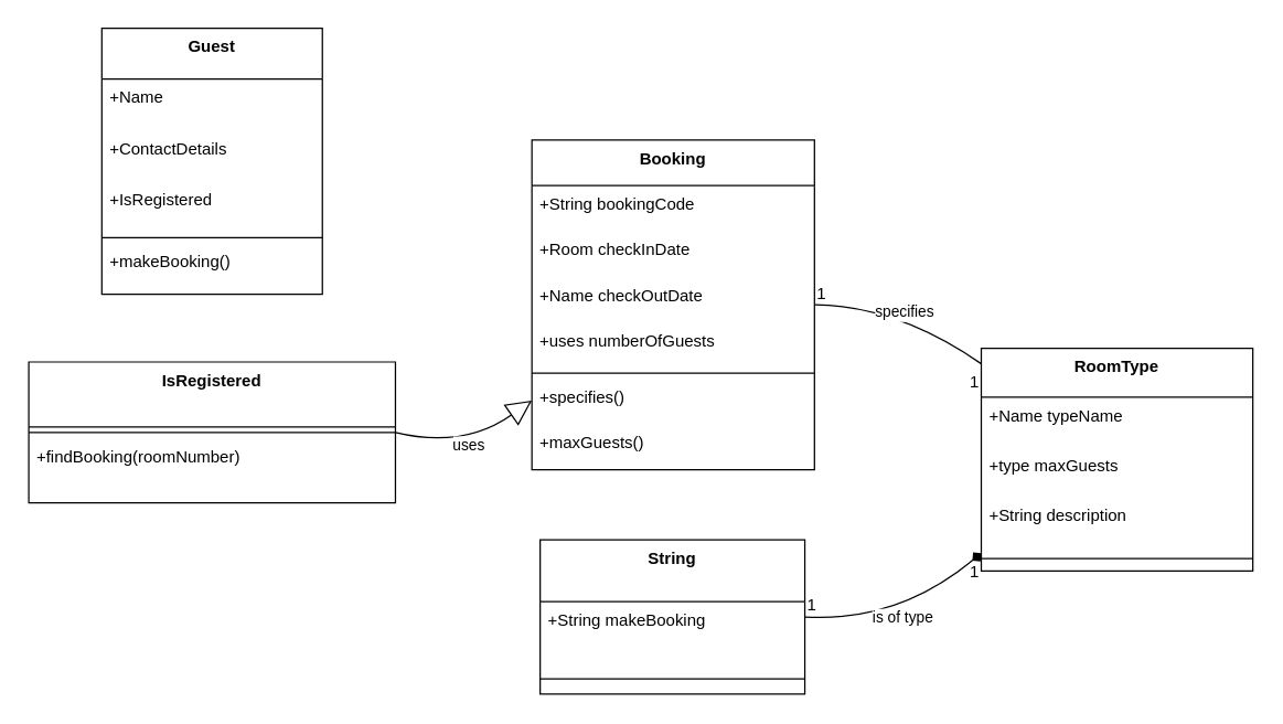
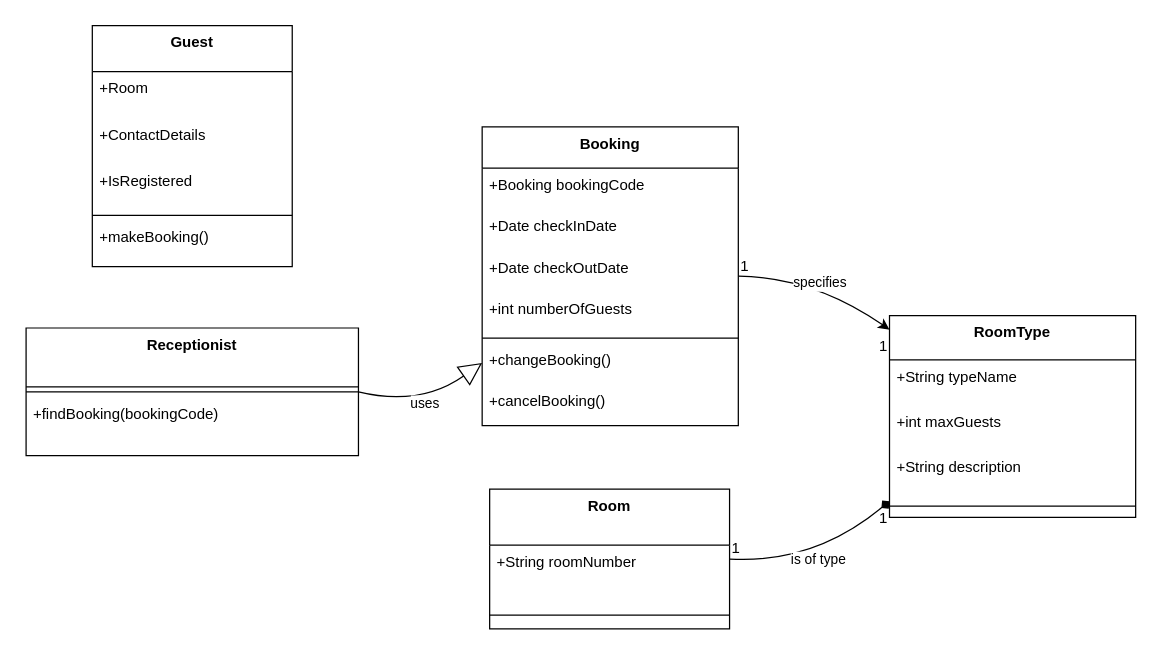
- <mxCell id="3" value="+Name" style="text;strokeColor=none;fillColor=none;align=left;verticalAlign=top;spacingLeft=4;spacingRight=4;overflow=hidden;rotatable=0;points=[[0,0.5],[1,0.5]];portConstraint=eastwest;" vertex="1" parent="2"><mxGeometry y="36.8" width="160" height="37" as="geometry" /></mxCell>
+ <mxCell id="3" value="+Room" style="text;strokeColor=none;fillColor=none;align=left;verticalAlign=top;spacingLeft=4;spacingRight=4;overflow=hidden;rotatable=0;points=[[0,0.5],[1,0.5]];portConstraint=eastwest;" vertex="1" parent="2"><mxGeometry y="36.8" width="160" height="37" as="geometry" /></mxCell>
- <mxCell id="9" value="+String bookingCode" style="text;strokeColor=none;fillColor=none;align=left;verticalAlign=top;spacingLeft=4;spacingRight=4;overflow=hidden;rotatable=0;points=[[0,0.5],[1,0.5]];portConstraint=eastwest;" vertex="1" parent="8"><mxGeometry y="33.143" width="205" height="33" as="geometry" /></mxCell>
+ <mxCell id="9" value="+Booking bookingCode" style="text;strokeColor=none;fillColor=none;align=left;verticalAlign=top;spacingLeft=4;spacingRight=4;overflow=hidden;rotatable=0;points=[[0,0.5],[1,0.5]];portConstraint=eastwest;" vertex="1" parent="8"><mxGeometry y="33.143" width="205" height="33" as="geometry" /></mxCell>
- <mxCell id="10" value="+Room checkInDate" style="text;strokeColor=none;fillColor=none;align=left;verticalAlign=top;spacingLeft=4;spacingRight=4;overflow=hidden;rotatable=0;points=[[0,0.5],[1,0.5]];portConstraint=eastwest;" vertex="1" parent="8"><mxGeometry y="66.143" width="205" height="33" as="geometry" /></mxCell>
+ <mxCell id="10" value="+Date checkInDate" style="text;strokeColor=none;fillColor=none;align=left;verticalAlign=top;spacingLeft=4;spacingRight=4;overflow=hidden;rotatable=0;points=[[0,0.5],[1,0.5]];portConstraint=eastwest;" vertex="1" parent="8"><mxGeometry y="66.143" width="205" height="33" as="geometry" /></mxCell>
- <mxCell id="11" value="+Name checkOutDate" style="text;strokeColor=none;fillColor=none;align=left;verticalAlign=top;spacingLeft=4;spacingRight=4;overflow=hidden;rotatable=0;points=[[0,0.5],[1,0.5]];portConstraint=eastwest;" vertex="1" parent="8"><mxGeometry y="99.143" width="205" height="33" as="geometry" /></mxCell>
+ <mxCell id="11" value="+Date checkOutDate" style="text;strokeColor=none;fillColor=none;align=left;verticalAlign=top;spacingLeft=4;spacingRight=4;overflow=hidden;rotatable=0;points=[[0,0.5],[1,0.5]];portConstraint=eastwest;" vertex="1" parent="8"><mxGeometry y="99.143" width="205" height="33" as="geometry" /></mxCell>
- <mxCell id="12" value="+uses numberOfGuests" style="text;strokeColor=none;fillColor=none;align=left;verticalAlign=top;spacingLeft=4;spacingRight=4;overflow=hidden;rotatable=0;points=[[0,0.5],[1,0.5]];portConstraint=eastwest;" vertex="1" parent="8"><mxGeometry y="132.143" width="205" height="33" as="geometry" /></mxCell>
+ <mxCell id="12" value="+int numberOfGuests" style="text;strokeColor=none;fillColor=none;align=left;verticalAlign=top;spacingLeft=4;spacingRight=4;overflow=hidden;rotatable=0;points=[[0,0.5],[1,0.5]];portConstraint=eastwest;" vertex="1" parent="8"><mxGeometry y="132.143" width="205" height="33" as="geometry" /></mxCell>
- <mxCell id="27" value="specifies" style="curved=1;startArrow=none;endArrow=none;exitX=1;exitY=0.5;entryX=0;entryY=0.07;rounded=0;" edge="1" parent="1" source="8" target="16"><mxGeometry relative="1" as="geometry"><Array as="points"><mxPoint x="650" y="221" /></Array></mxGeometry></mxCell>
+ <mxCell id="27" value="specifies" style="curved=1;startArrow=none;endArrow=classic;exitX=1;exitY=0.5;entryX=0;entryY=0.07;rounded=0;" edge="1" parent="1" source="8" target="16"><mxGeometry relative="1" as="geometry"><Array as="points"><mxPoint x="650" y="221" /></Array></mxGeometry></mxCell>
- <mxCell id="24" value="IsRegistered" style="swimlane;fontStyle=1;align=center;verticalAlign=top;childLayout=stackLayout;horizontal=1;startSize=47.2;horizontalStack=0;resizeParent=1;resizeParentMax=0;resizeLast=0;collapsible=0;marginBottom=0;" vertex="1" parent="1"><mxGeometry x="20" y="262" width="266" height="102.2" as="geometry" /></mxCell>
+ <mxCell id="24" value="Receptionist" style="swimlane;fontStyle=1;align=center;verticalAlign=top;childLayout=stackLayout;horizontal=1;startSize=47.2;horizontalStack=0;resizeParent=1;resizeParentMax=0;resizeLast=0;collapsible=0;marginBottom=0;" vertex="1" parent="1"><mxGeometry x="20" y="262" width="266" height="102.2" as="geometry" /></mxCell>
- <mxCell id="14" value="+specifies()" style="text;strokeColor=none;fillColor=none;align=left;verticalAlign=top;spacingLeft=4;spacingRight=4;overflow=hidden;rotatable=0;points=[[0,0.5],[1,0.5]];portConstraint=eastwest;" vertex="1" parent="8"><mxGeometry y="173.143" width="205" height="33" as="geometry" /></mxCell>
+ <mxCell id="14" value="+changeBooking()" style="text;strokeColor=none;fillColor=none;align=left;verticalAlign=top;spacingLeft=4;spacingRight=4;overflow=hidden;rotatable=0;points=[[0,0.5],[1,0.5]];portConstraint=eastwest;" vertex="1" parent="8"><mxGeometry y="173.143" width="205" height="33" as="geometry" /></mxCell>
- <mxCell id="17" value="+Name typeName" style="text;strokeColor=none;fillColor=none;align=left;verticalAlign=top;spacingLeft=4;spacingRight=4;overflow=hidden;rotatable=0;points=[[0,0.5],[1,0.5]];portConstraint=eastwest;" vertex="1" parent="16"><mxGeometry y="35.556" width="197" height="36" as="geometry" /></mxCell>
+ <mxCell id="17" value="+String typeName" style="text;strokeColor=none;fillColor=none;align=left;verticalAlign=top;spacingLeft=4;spacingRight=4;overflow=hidden;rotatable=0;points=[[0,0.5],[1,0.5]];portConstraint=eastwest;" vertex="1" parent="16"><mxGeometry y="35.556" width="197" height="36" as="geometry" /></mxCell>
- <mxCell id="15" value="+maxGuests()" style="text;strokeColor=none;fillColor=none;align=left;verticalAlign=top;spacingLeft=4;spacingRight=4;overflow=hidden;rotatable=0;points=[[0,0.5],[1,0.5]];portConstraint=eastwest;" vertex="1" parent="8"><mxGeometry y="206.143" width="205" height="33" as="geometry" /></mxCell>
+ <mxCell id="15" value="+cancelBooking()" style="text;strokeColor=none;fillColor=none;align=left;verticalAlign=top;spacingLeft=4;spacingRight=4;overflow=hidden;rotatable=0;points=[[0,0.5],[1,0.5]];portConstraint=eastwest;" vertex="1" parent="8"><mxGeometry y="206.143" width="205" height="33" as="geometry" /></mxCell>
- <mxCell id="26" value="+findBooking(roomNumber)" style="text;strokeColor=none;fillColor=none;align=left;verticalAlign=top;spacingLeft=4;spacingRight=4;overflow=hidden;rotatable=0;points=[[0,0.5],[1,0.5]];portConstraint=eastwest;" vertex="1" parent="24"><mxGeometry y="55.2" width="266" height="47" as="geometry" /></mxCell>
+ <mxCell id="26" value="+findBooking(bookingCode)" style="text;strokeColor=none;fillColor=none;align=left;verticalAlign=top;spacingLeft=4;spacingRight=4;overflow=hidden;rotatable=0;points=[[0,0.5],[1,0.5]];portConstraint=eastwest;" vertex="1" parent="24"><mxGeometry y="55.2" width="266" height="47" as="geometry" /></mxCell>
- <mxCell id="18" value="+type maxGuests" style="text;strokeColor=none;fillColor=none;align=left;verticalAlign=top;spacingLeft=4;spacingRight=4;overflow=hidden;rotatable=0;points=[[0,0.5],[1,0.5]];portConstraint=eastwest;" vertex="1" parent="16"><mxGeometry y="71.556" width="197" height="36" as="geometry" /></mxCell>
+ <mxCell id="18" value="+int maxGuests" style="text;strokeColor=none;fillColor=none;align=left;verticalAlign=top;spacingLeft=4;spacingRight=4;overflow=hidden;rotatable=0;points=[[0,0.5],[1,0.5]];portConstraint=eastwest;" vertex="1" parent="16"><mxGeometry y="71.556" width="197" height="36" as="geometry" /></mxCell>
- <mxCell id="21" value="String" style="swimlane;fontStyle=1;align=center;verticalAlign=top;childLayout=stackLayout;horizontal=1;startSize=44.8;horizontalStack=0;resizeParent=1;resizeParentMax=0;resizeLast=0;collapsible=0;marginBottom=0;" vertex="1" parent="1"><mxGeometry x="391" y="391" width="192" height="111.8" as="geometry" /></mxCell>
+ <mxCell id="21" value="Room" style="swimlane;fontStyle=1;align=center;verticalAlign=top;childLayout=stackLayout;horizontal=1;startSize=44.8;horizontalStack=0;resizeParent=1;resizeParentMax=0;resizeLast=0;collapsible=0;marginBottom=0;" vertex="1" parent="1"><mxGeometry x="391" y="391" width="192" height="111.8" as="geometry" /></mxCell>
- <mxCell id="22" value="+String makeBooking" style="text;strokeColor=none;fillColor=none;align=left;verticalAlign=top;spacingLeft=4;spacingRight=4;overflow=hidden;rotatable=0;points=[[0,0.5],[1,0.5]];portConstraint=eastwest;" vertex="1" parent="21"><mxGeometry y="44.8" width="192" height="45" as="geometry" /></mxCell>
+ <mxCell id="22" value="+String roomNumber" style="text;strokeColor=none;fillColor=none;align=left;verticalAlign=top;spacingLeft=4;spacingRight=4;overflow=hidden;rotatable=0;points=[[0,0.5],[1,0.5]];portConstraint=eastwest;" vertex="1" parent="21"><mxGeometry y="44.8" width="192" height="45" as="geometry" /></mxCell>
